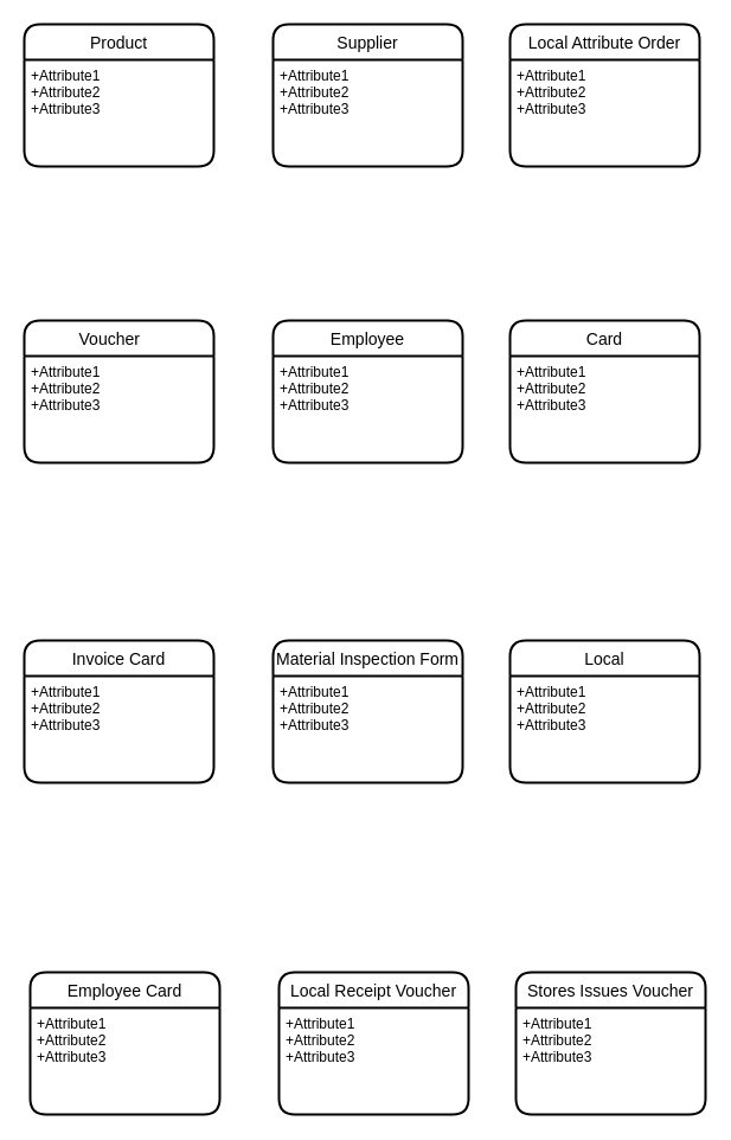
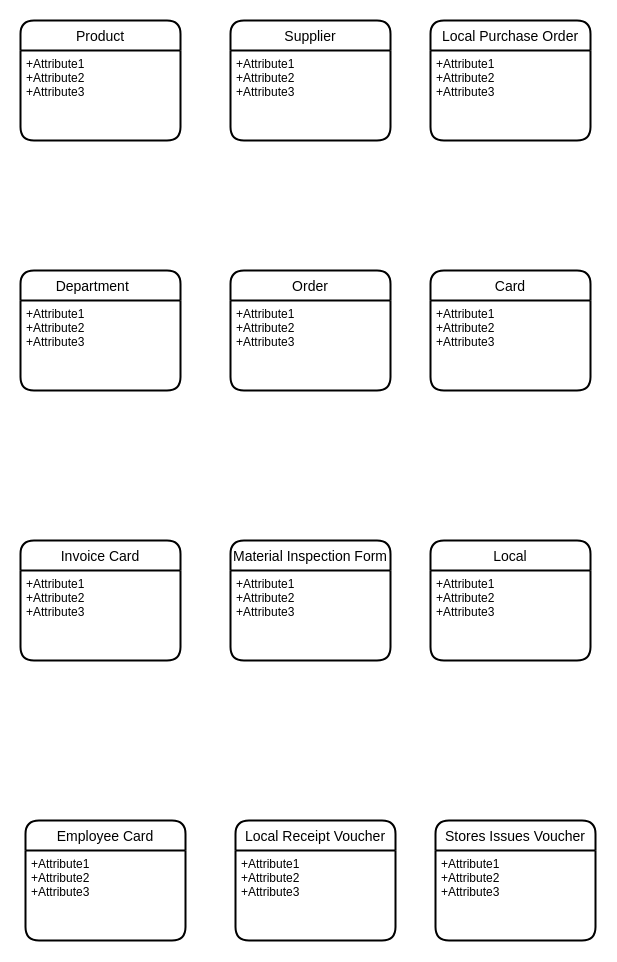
- <mxCell id="6" value="Local Attribute Order" style="swimlane;childLayout=stackLayout;horizontal=1;startSize=30;horizontalStack=0;rounded=1;fontSize=14;fontStyle=0;strokeWidth=2;resizeParent=0;resizeLast=1;shadow=0;dashed=0;align=center;" vertex="1" parent="1"><mxGeometry x="430" y="20" width="160" height="120" as="geometry" /></mxCell>
+ <mxCell id="6" value="Local Purchase Order" style="swimlane;childLayout=stackLayout;horizontal=1;startSize=30;horizontalStack=0;rounded=1;fontSize=14;fontStyle=0;strokeWidth=2;resizeParent=0;resizeLast=1;shadow=0;dashed=0;align=center;" vertex="1" parent="1"><mxGeometry x="430" y="20" width="160" height="120" as="geometry" /></mxCell>
- <mxCell id="8" value="Voucher    " style="swimlane;childLayout=stackLayout;horizontal=1;startSize=30;horizontalStack=0;rounded=1;fontSize=14;fontStyle=0;strokeWidth=2;resizeParent=0;resizeLast=1;shadow=0;dashed=0;align=center;" vertex="1" parent="1"><mxGeometry x="20" y="270" width="160" height="120" as="geometry" /></mxCell>
+ <mxCell id="8" value="Department    " style="swimlane;childLayout=stackLayout;horizontal=1;startSize=30;horizontalStack=0;rounded=1;fontSize=14;fontStyle=0;strokeWidth=2;resizeParent=0;resizeLast=1;shadow=0;dashed=0;align=center;" vertex="1" parent="1"><mxGeometry x="20" y="270" width="160" height="120" as="geometry" /></mxCell>
- <mxCell id="10" value="Employee" style="swimlane;childLayout=stackLayout;horizontal=1;startSize=30;horizontalStack=0;rounded=1;fontSize=14;fontStyle=0;strokeWidth=2;resizeParent=0;resizeLast=1;shadow=0;dashed=0;align=center;" vertex="1" parent="1"><mxGeometry x="230" y="270" width="160" height="120" as="geometry" /></mxCell>
+ <mxCell id="10" value="Order" style="swimlane;childLayout=stackLayout;horizontal=1;startSize=30;horizontalStack=0;rounded=1;fontSize=14;fontStyle=0;strokeWidth=2;resizeParent=0;resizeLast=1;shadow=0;dashed=0;align=center;" vertex="1" parent="1"><mxGeometry x="230" y="270" width="160" height="120" as="geometry" /></mxCell>
